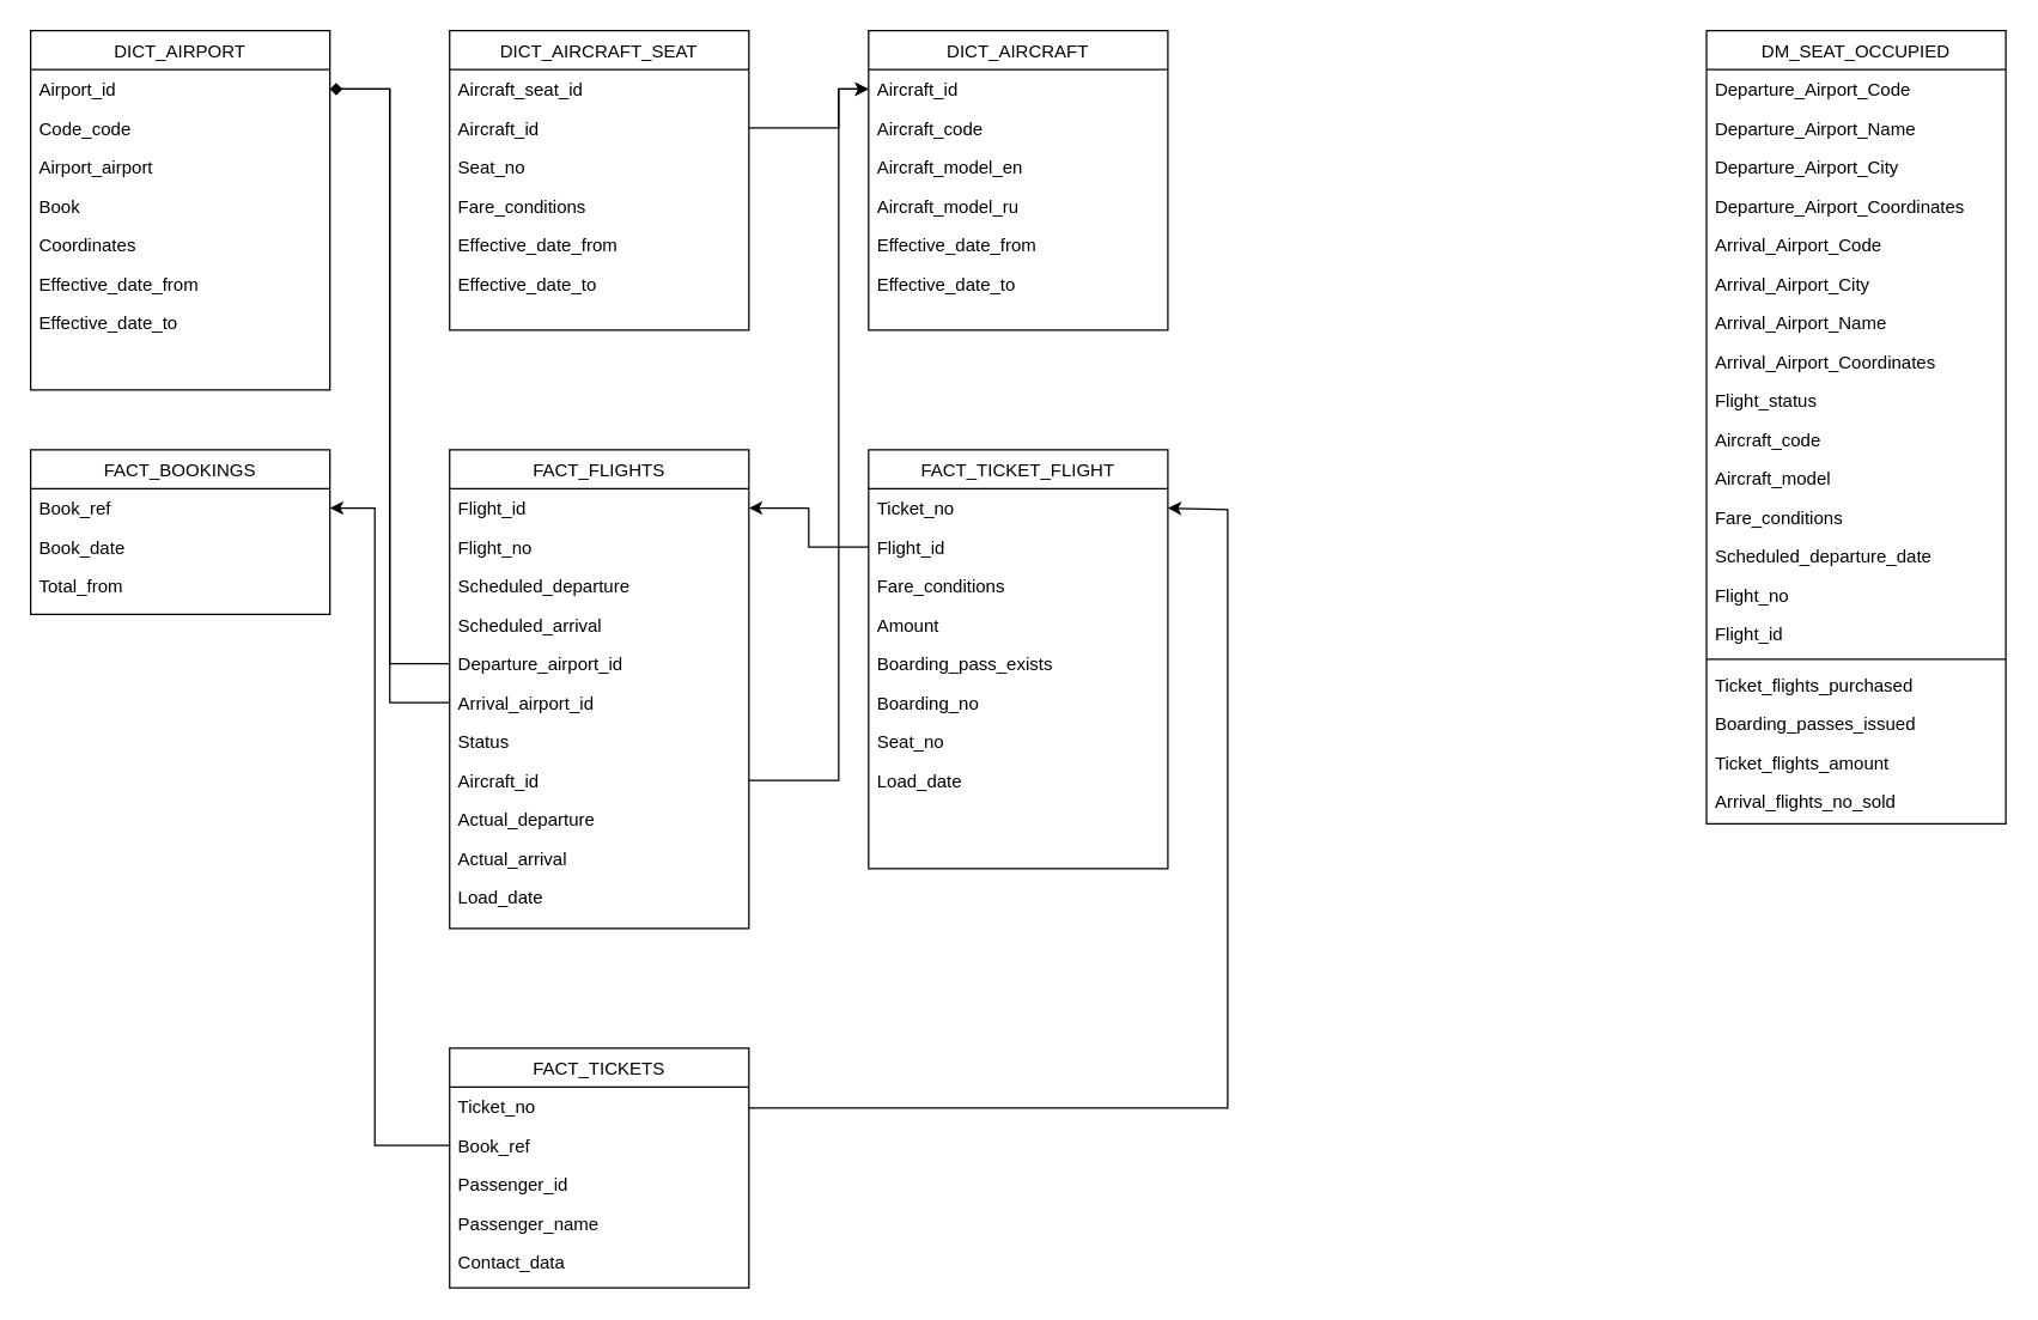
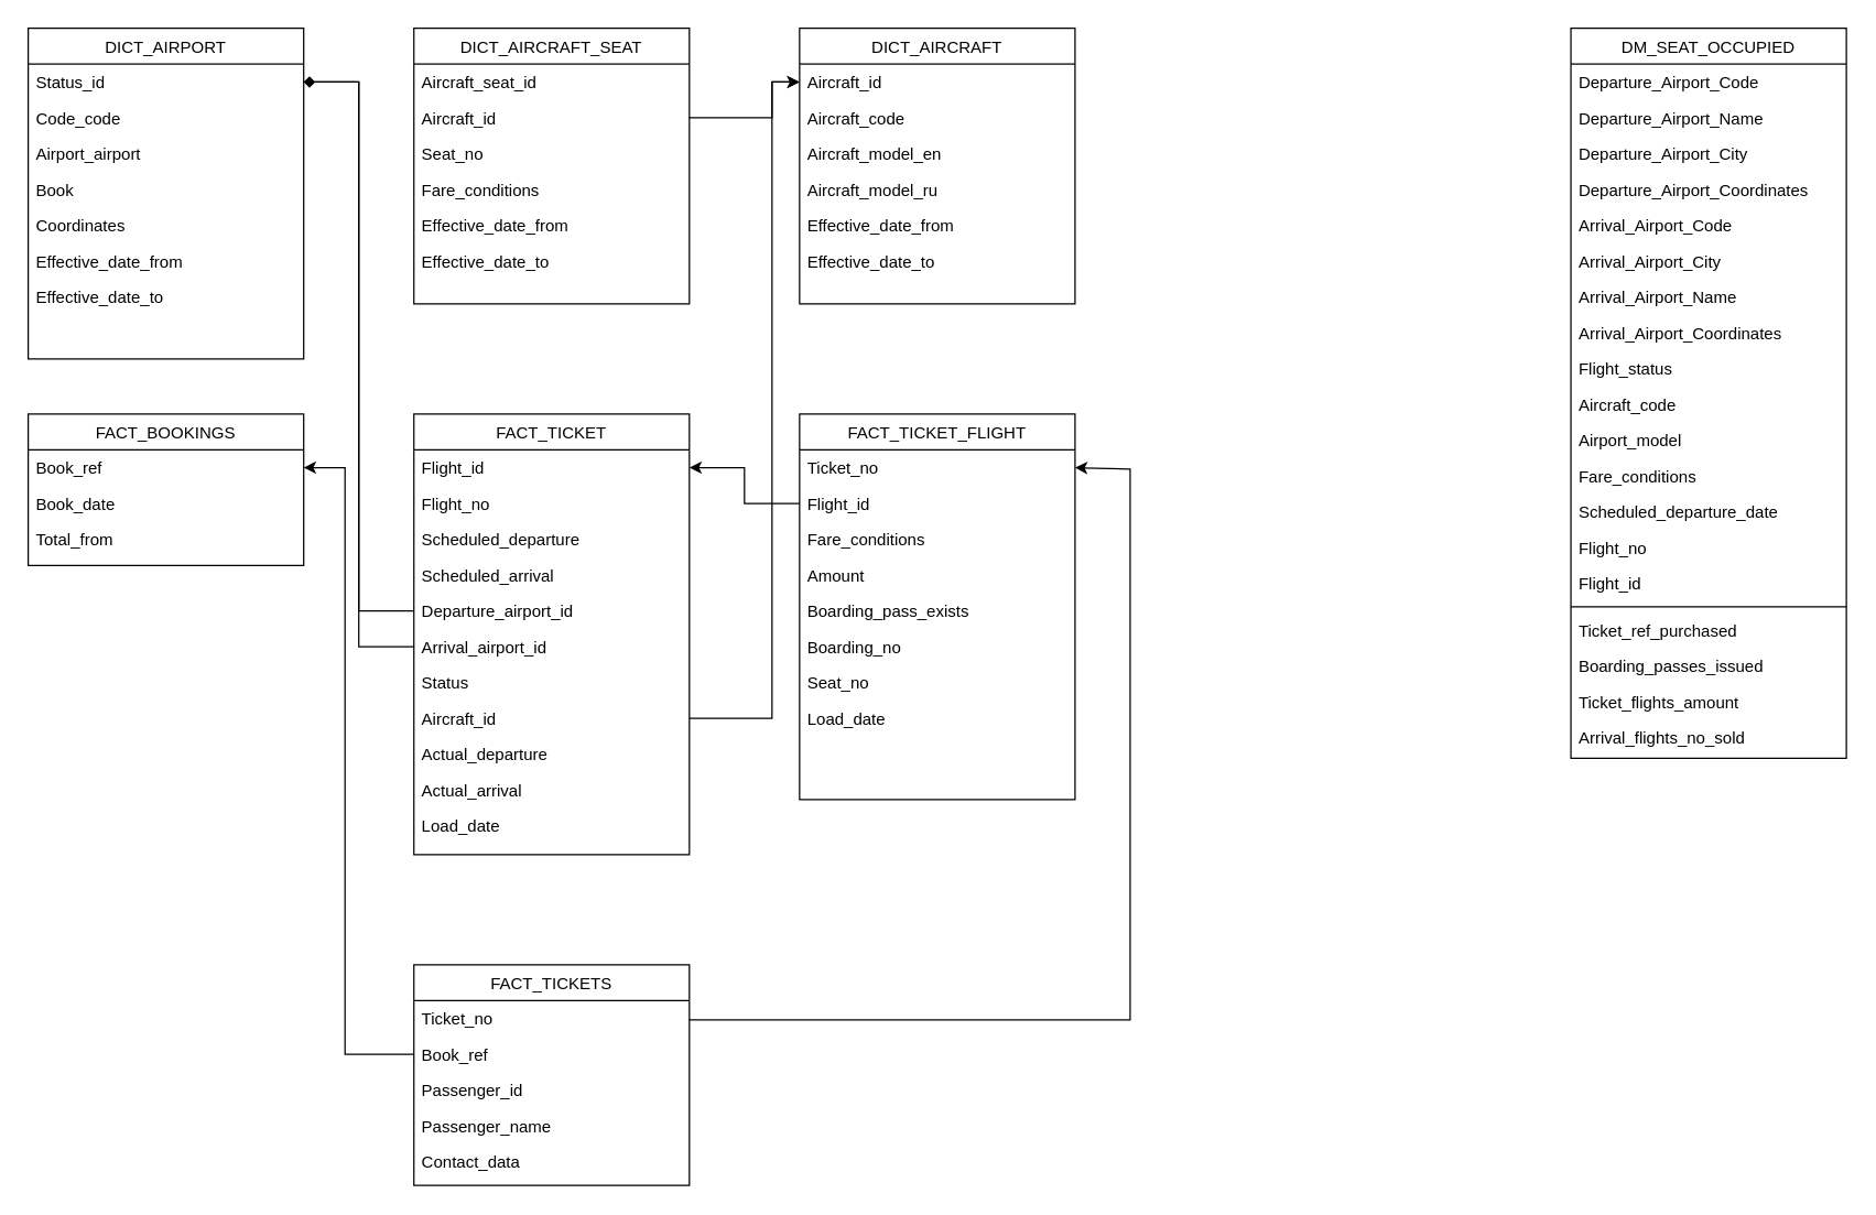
- <mxCell id="36" value="Airport_id" style="text;align=left;verticalAlign=top;spacingLeft=4;spacingRight=4;overflow=hidden;rotatable=0;points=[[0,0.5],[1,0.5]];portConstraint=eastwest;" vertex="1" parent="35"><mxGeometry y="26" width="200" height="26" as="geometry" /></mxCell>
+ <mxCell id="36" value="Status_id" style="text;align=left;verticalAlign=top;spacingLeft=4;spacingRight=4;overflow=hidden;rotatable=0;points=[[0,0.5],[1,0.5]];portConstraint=eastwest;" vertex="1" parent="35"><mxGeometry y="26" width="200" height="26" as="geometry" /></mxCell>
- <mxCell id="23" value="FACT_FLIGHTS" style="swimlane;fontStyle=0;align=center;verticalAlign=top;childLayout=stackLayout;horizontal=1;startSize=26;horizontalStack=0;resizeParent=1;resizeLast=0;collapsible=1;marginBottom=0;rounded=0;shadow=0;strokeWidth=1;" vertex="1" parent="1"><mxGeometry x="300" y="300" width="200" height="320" as="geometry"><mxRectangle x="550" y="140" width="160" height="26" as="alternateBounds" /></mxGeometry></mxCell>
+ <mxCell id="23" value="FACT_TICKET" style="swimlane;fontStyle=0;align=center;verticalAlign=top;childLayout=stackLayout;horizontal=1;startSize=26;horizontalStack=0;resizeParent=1;resizeLast=0;collapsible=1;marginBottom=0;rounded=0;shadow=0;strokeWidth=1;" vertex="1" parent="1"><mxGeometry x="300" y="300" width="200" height="320" as="geometry"><mxRectangle x="550" y="140" width="160" height="26" as="alternateBounds" /></mxGeometry></mxCell>
- <mxCell id="13" value="Aircraft_model" style="text;align=left;verticalAlign=top;spacingLeft=4;spacingRight=4;overflow=hidden;rotatable=0;points=[[0,0.5],[1,0.5]];portConstraint=eastwest;" vertex="1" parent="2"><mxGeometry y="286" width="200" height="26" as="geometry" /></mxCell>
+ <mxCell id="13" value="Airport_model" style="text;align=left;verticalAlign=top;spacingLeft=4;spacingRight=4;overflow=hidden;rotatable=0;points=[[0,0.5],[1,0.5]];portConstraint=eastwest;" vertex="1" parent="2"><mxGeometry y="286" width="200" height="26" as="geometry" /></mxCell>
- <mxCell id="19" value="Ticket_flights_purchased" style="text;align=left;verticalAlign=top;spacingLeft=4;spacingRight=4;overflow=hidden;rotatable=0;points=[[0,0.5],[1,0.5]];portConstraint=eastwest;" vertex="1" parent="2"><mxGeometry y="424" width="200" height="26" as="geometry" /></mxCell>
+ <mxCell id="19" value="Ticket_ref_purchased" style="text;align=left;verticalAlign=top;spacingLeft=4;spacingRight=4;overflow=hidden;rotatable=0;points=[[0,0.5],[1,0.5]];portConstraint=eastwest;" vertex="1" parent="2"><mxGeometry y="424" width="200" height="26" as="geometry" /></mxCell>
